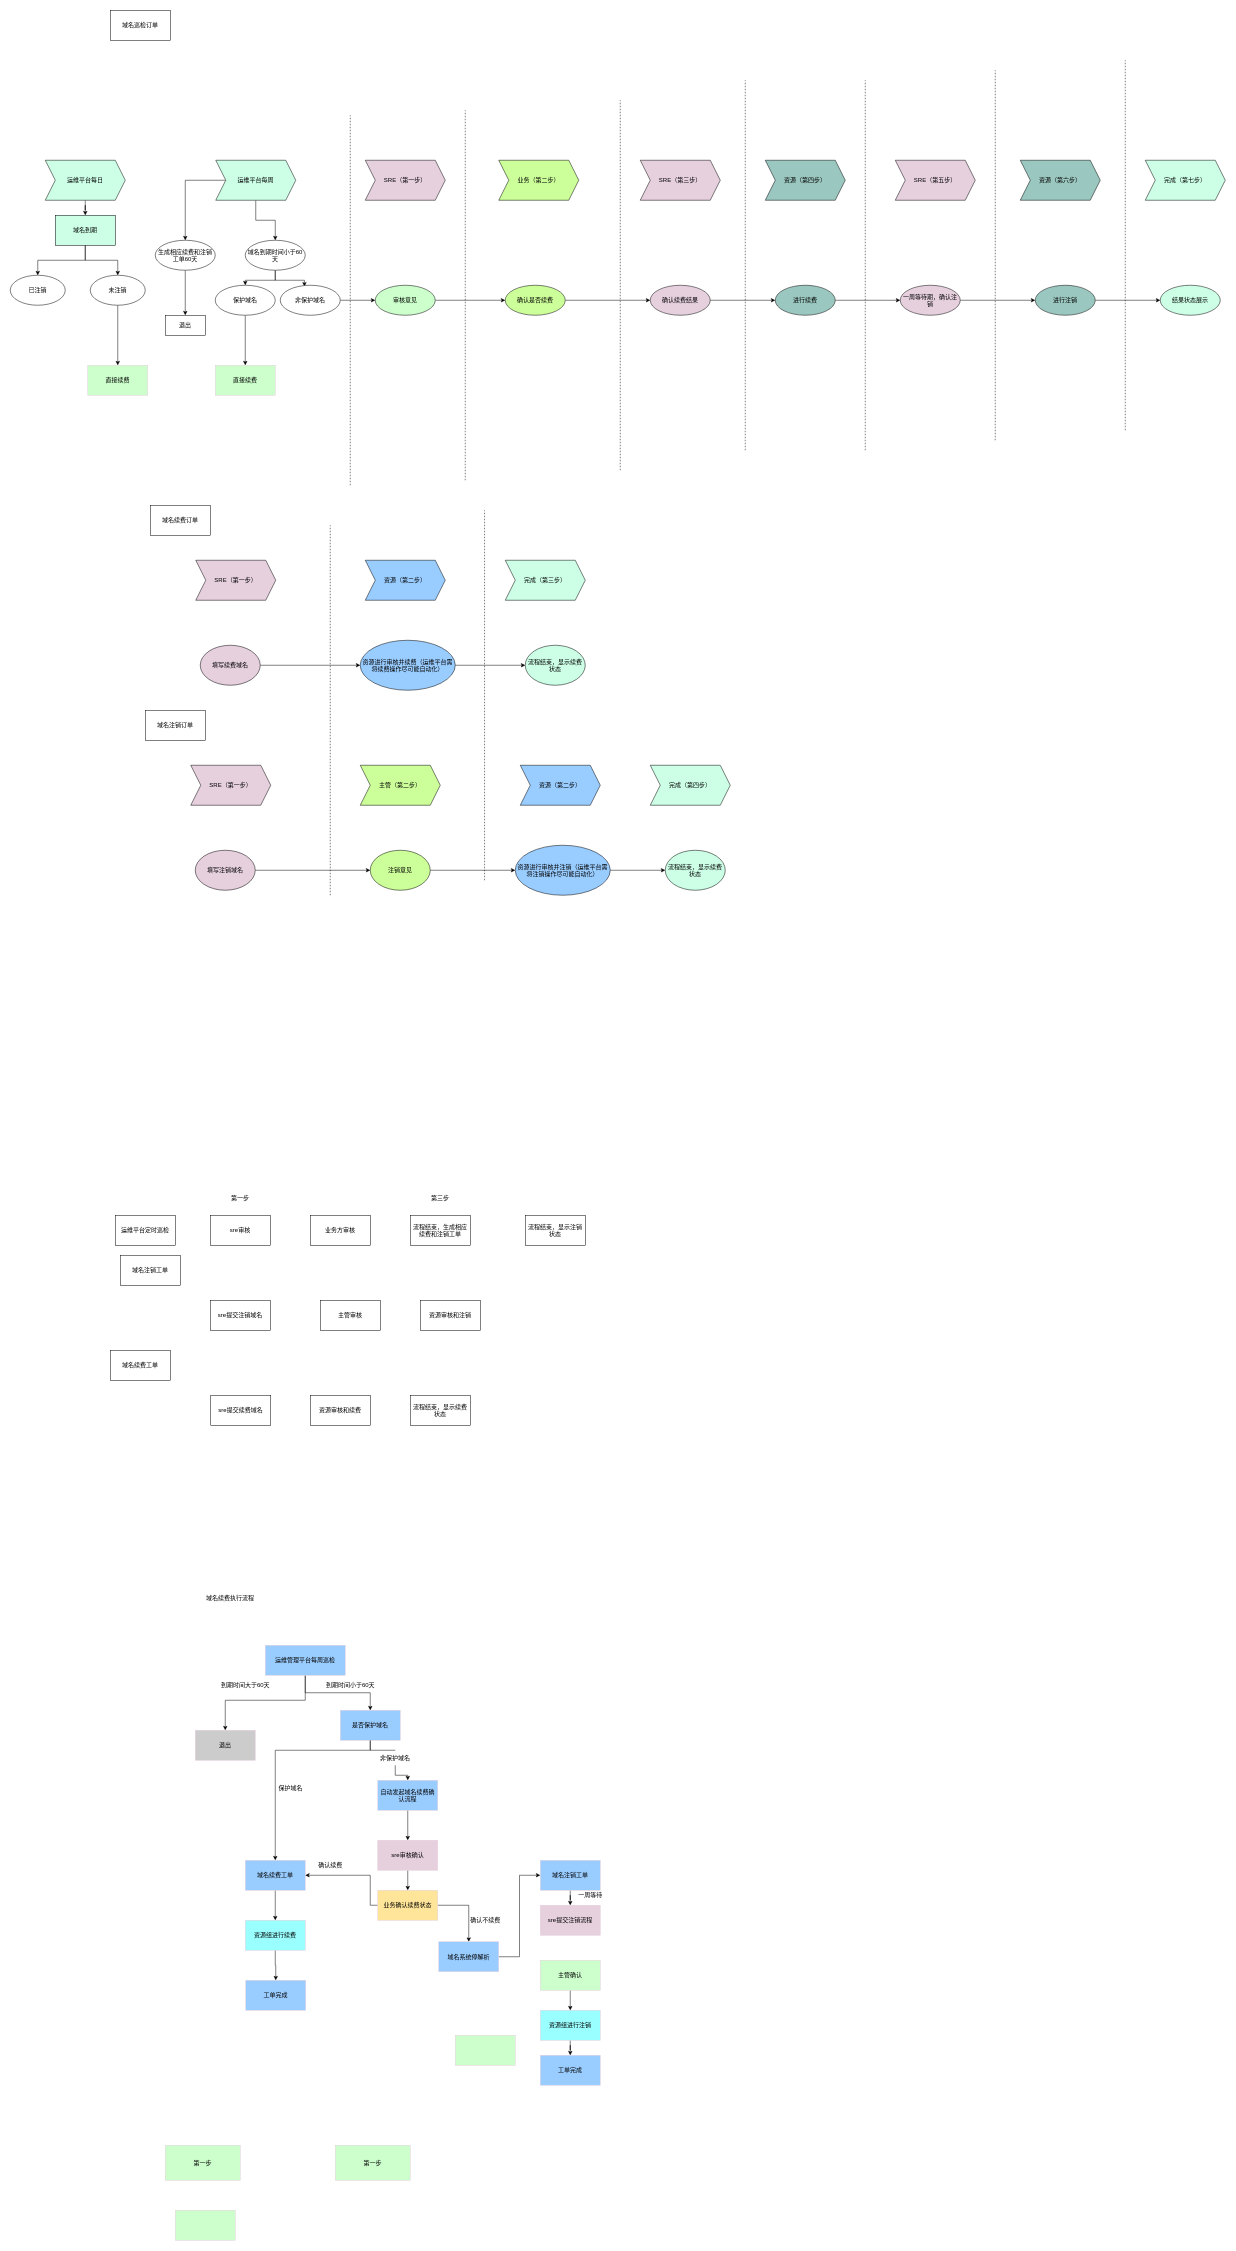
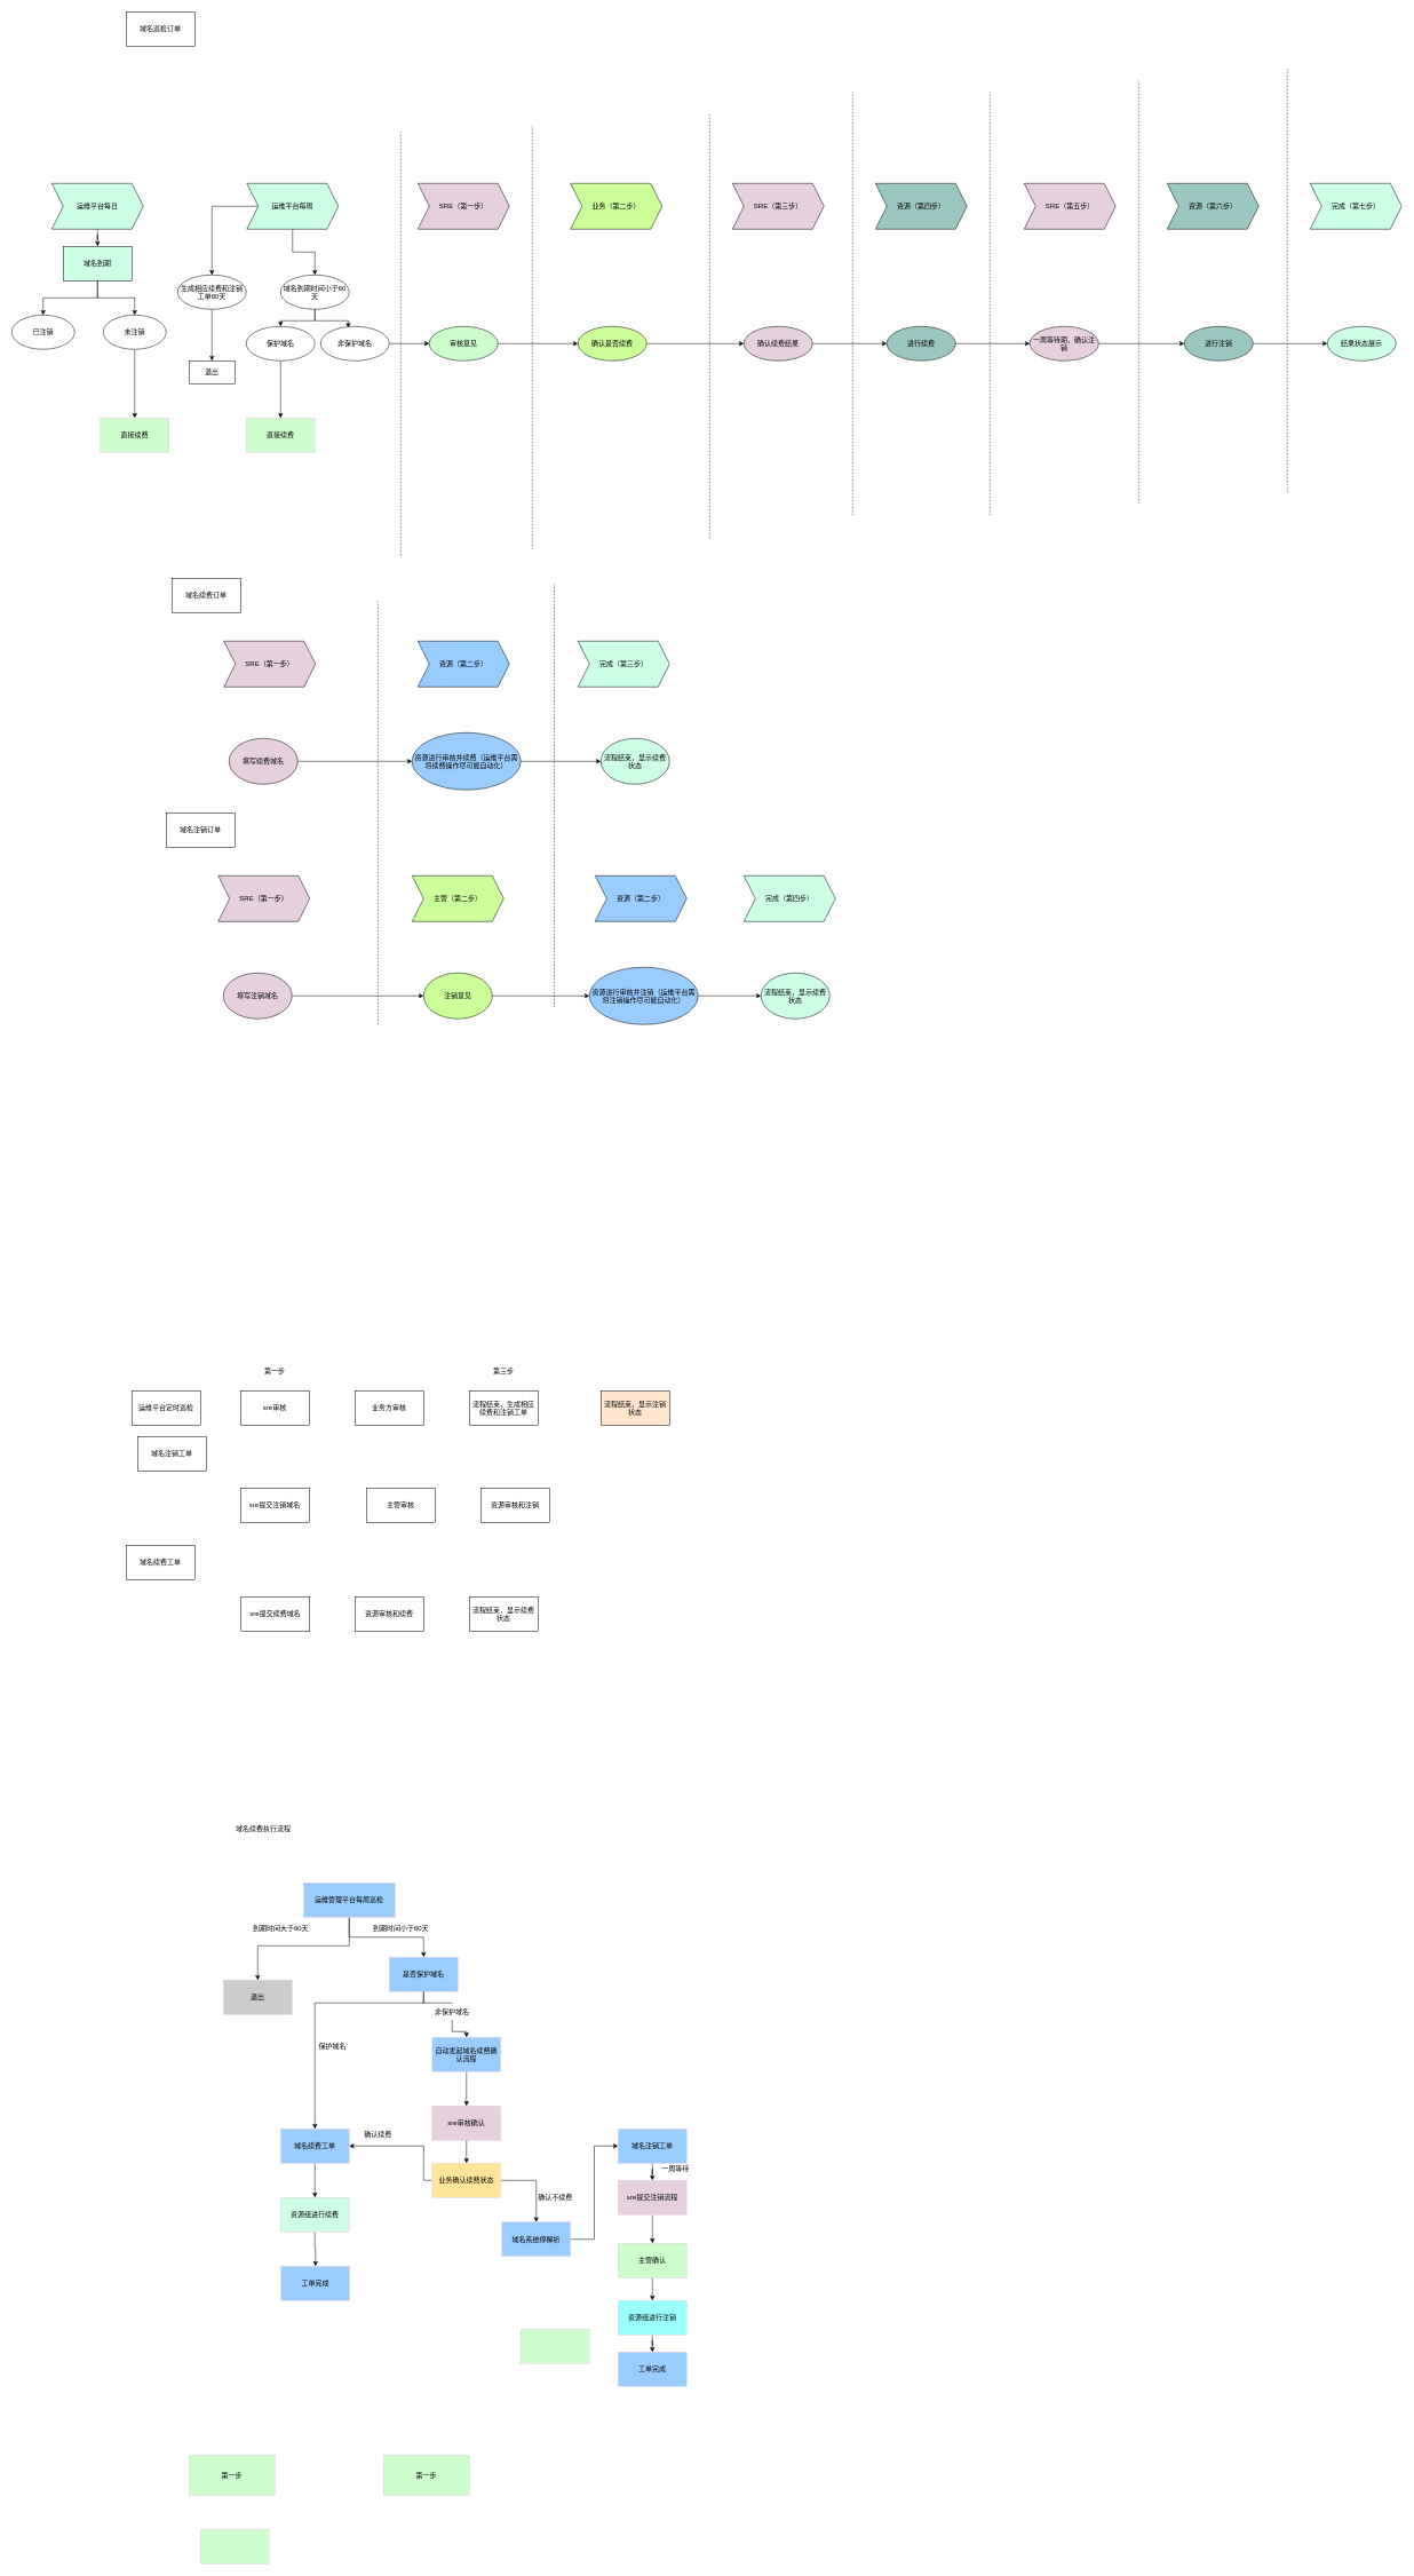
- <mxCell id="38" value="流程结束，显示注销状态" style="rounded=0;whiteSpace=wrap;html=1;fillColor=#FFFFFF;" vertex="1" parent="1"><mxGeometry x="1050" y="2430" width="120" height="60" as="geometry" /></mxCell>
+ <mxCell id="38" value="流程结束，显示注销状态" style="rounded=0;whiteSpace=wrap;html=1;fillColor=#ffe6cc;" vertex="1" parent="1"><mxGeometry x="1050" y="2430" width="120" height="60" as="geometry" /></mxCell>
- <mxCell id="77" value="资源组进行续费" style="rounded=0;whiteSpace=wrap;html=1;strokeColor=#E6D0DE;fillColor=#99FFFF;" vertex="1" parent="1"><mxGeometry x="490" y="3840" width="120" height="60" as="geometry" /></mxCell>
+ <mxCell id="77" value="资源组进行续费" style="rounded=0;whiteSpace=wrap;html=1;strokeColor=#E6D0DE;fillColor=#ccffe6;" vertex="1" parent="1"><mxGeometry x="490" y="3840" width="120" height="60" as="geometry" /></mxCell>
+ <mxCell id="98" style="edgeStyle=orthogonalEdgeStyle;rounded=0;orthogonalLoop=1;jettySize=auto;html=1;entryX=0.5;entryY=0;entryDx=0;entryDy=0;" edge="1" parent="1" source="99" target="90"><mxGeometry relative="1" as="geometry" /></mxCell>
